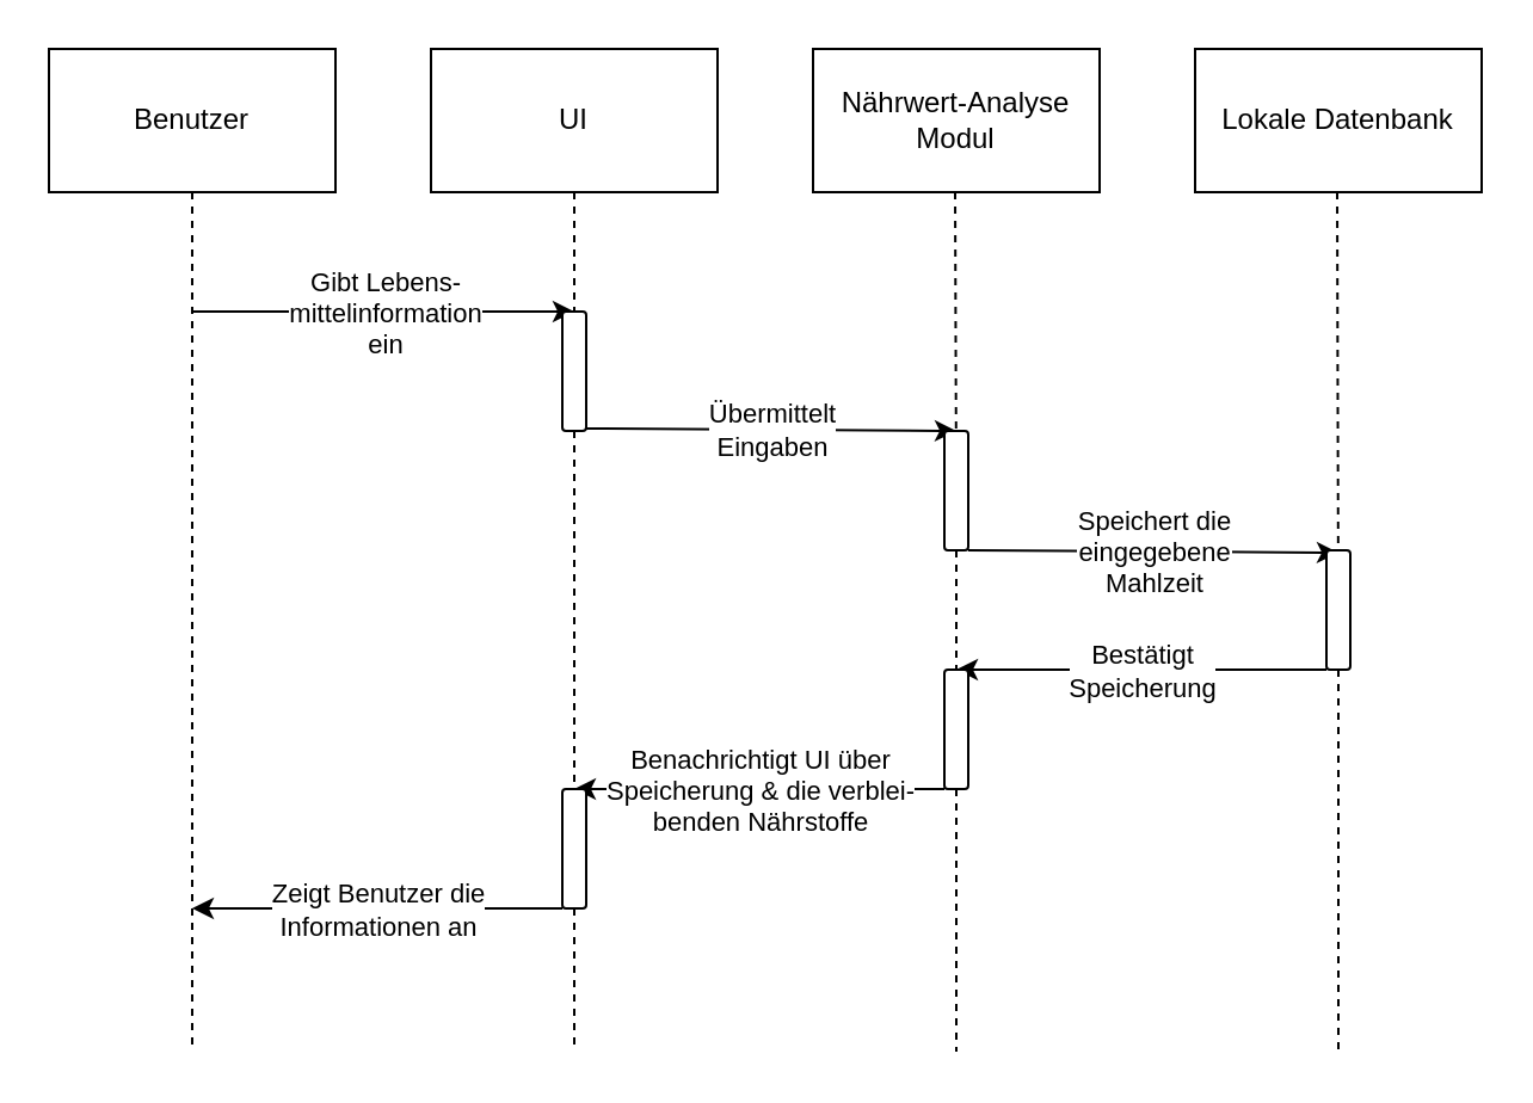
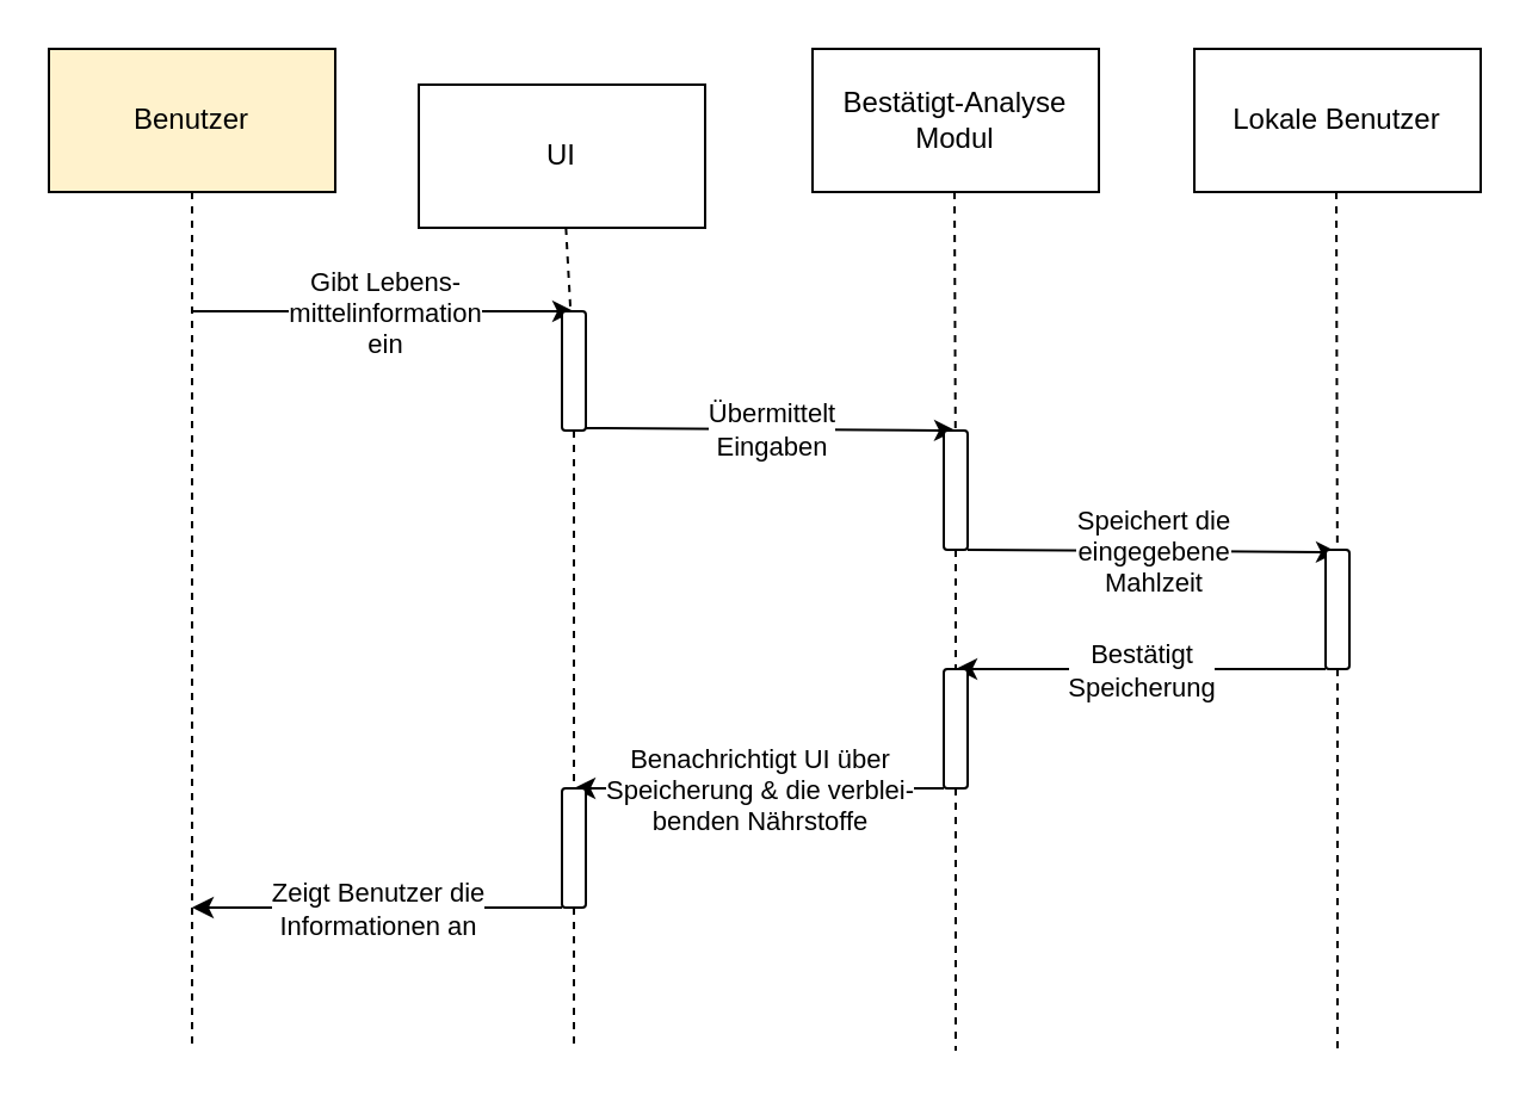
- <mxCell id="2" value="Benutzer" style="rounded=0;whiteSpace=wrap;html=1;" vertex="1" parent="1"><mxGeometry x="20" y="20" width="120" height="60" as="geometry" /></mxCell>
+ <mxCell id="2" value="Benutzer" style="rounded=0;whiteSpace=wrap;html=1;fillColor=#fff2cc;" vertex="1" parent="1"><mxGeometry x="20" y="20" width="120" height="60" as="geometry" /></mxCell>
- <mxCell id="3" value="UI" style="rounded=0;whiteSpace=wrap;html=1;" vertex="1" parent="1"><mxGeometry x="180" y="20" width="120" height="60" as="geometry" /></mxCell>
+ <mxCell id="3" value="UI" style="rounded=0;whiteSpace=wrap;html=1;" vertex="1" parent="1"><mxGeometry x="175" y="35" width="120" height="60" as="geometry" /></mxCell>
- <mxCell id="4" value="&lt;div&gt;Nährwert-Analyse&lt;/div&gt;&lt;div&gt;Modul&lt;br&gt;&lt;/div&gt;" style="rounded=0;whiteSpace=wrap;html=1;" vertex="1" parent="1"><mxGeometry x="340" y="20" width="120" height="60" as="geometry" /></mxCell>
+ <mxCell id="4" value="&lt;div&gt;Bestätigt-Analyse&lt;/div&gt;&lt;div&gt;Modul&lt;br&gt;&lt;/div&gt;" style="rounded=0;whiteSpace=wrap;html=1;" vertex="1" parent="1"><mxGeometry x="340" y="20" width="120" height="60" as="geometry" /></mxCell>
- <mxCell id="5" value="Lokale Datenbank" style="rounded=0;whiteSpace=wrap;html=1;" vertex="1" parent="1"><mxGeometry x="500" y="20" width="120" height="60" as="geometry" /></mxCell>
+ <mxCell id="5" value="Lokale Benutzer" style="rounded=0;whiteSpace=wrap;html=1;" vertex="1" parent="1"><mxGeometry x="500" y="20" width="120" height="60" as="geometry" /></mxCell>
